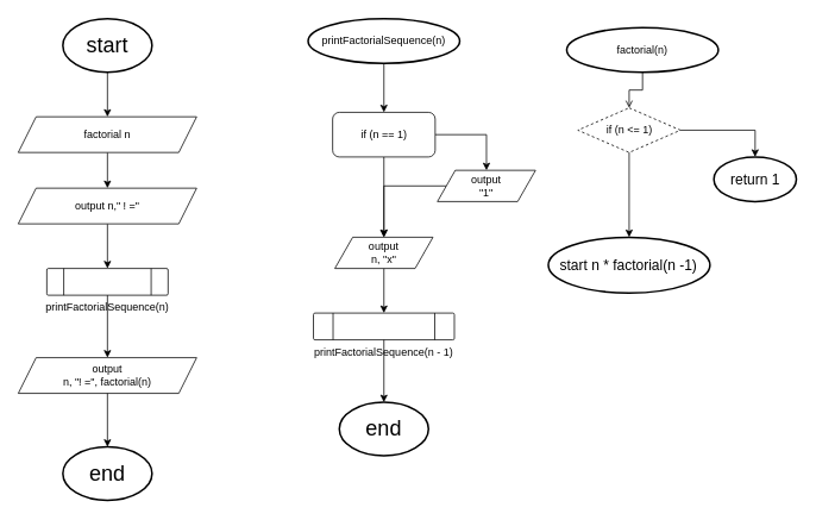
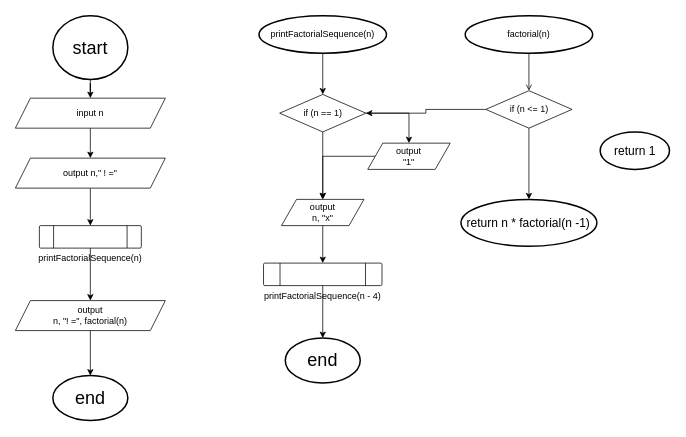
- <mxCell id="3" value="&lt;font style=&quot;font-size: 24px;&quot;&gt;start&lt;/font&gt;" style="strokeWidth=2;html=1;shape=mxgraph.flowchart.start_1;whiteSpace=wrap;" vertex="1" parent="1"><mxGeometry x="70" y="20" width="100" height="60" as="geometry" /></mxCell>
+ <mxCell id="3" value="&lt;font style=&quot;font-size: 24px;&quot;&gt;start&lt;/font&gt;" style="strokeWidth=2;html=1;shape=mxgraph.flowchart.start_1;whiteSpace=wrap;" vertex="1" parent="1"><mxGeometry x="70" y="20" width="100" height="85" as="geometry" /></mxCell>
- <mxCell id="26" value="&lt;span style=&quot;text-align: left;&quot;&gt;factorial(n)&lt;/span&gt;" style="strokeWidth=2;html=1;shape=mxgraph.flowchart.start_1;whiteSpace=wrap;" vertex="1" parent="1"><mxGeometry x="635" y="30" width="170" height="50" as="geometry" /></mxCell>
+ <mxCell id="26" value="&lt;span style=&quot;text-align: left;&quot;&gt;factorial(n)&lt;/span&gt;" style="strokeWidth=2;html=1;shape=mxgraph.flowchart.start_1;whiteSpace=wrap;" vertex="1" parent="1"><mxGeometry x="620" y="20" width="170" height="50" as="geometry" /></mxCell>
- <mxCell id="27" value="if (n &amp;lt;= 1)" style="rhombus;whiteSpace=wrap;html=1;dashed=1;" vertex="1" parent="1"><mxGeometry x="647.5" y="120" width="115" height="50" as="geometry" /></mxCell>
+ <mxCell id="27" value="if (n &amp;lt;= 1)" style="rhombus;whiteSpace=wrap;html=1;" vertex="1" parent="1"><mxGeometry x="647.5" y="120" width="115" height="50" as="geometry" /></mxCell>
- <mxCell id="29" style="edgeStyle=orthogonalEdgeStyle;rounded=0;orthogonalLoop=1;jettySize=auto;html=1;entryX=0.5;entryY=0;entryDx=0;entryDy=0;entryPerimeter=0;" edge="1" parent="1" source="27" target="28"><mxGeometry relative="1" as="geometry" /></mxCell>
+ <mxCell id="29" style="edgeStyle=orthogonalEdgeStyle;rounded=0;orthogonalLoop=1;jettySize=auto;html=1;" edge="1" parent="1" source="27" target="17"><mxGeometry relative="1" as="geometry" /></mxCell>
- <mxCell id="8" value="factorial n" style="shape=parallelogram;perimeter=parallelogramPerimeter;whiteSpace=wrap;html=1;fixedSize=1;" vertex="1" parent="1"><mxGeometry x="20" y="130" width="200" height="40" as="geometry" /></mxCell>
+ <mxCell id="8" value="input n" style="shape=parallelogram;perimeter=parallelogramPerimeter;whiteSpace=wrap;html=1;fixedSize=1;" vertex="1" parent="1"><mxGeometry x="20" y="130" width="200" height="40" as="geometry" /></mxCell>
- <mxCell id="17" value="if (n == 1)" style="whiteSpace=wrap;html=1;rounded=1;" vertex="1" parent="1"><mxGeometry x="372.5" y="125" width="115" height="50" as="geometry" /></mxCell>
+ <mxCell id="17" value="if (n == 1)" style="rhombus;whiteSpace=wrap;html=1;" vertex="1" parent="1"><mxGeometry x="372.5" y="125" width="115" height="50" as="geometry" /></mxCell>
- <mxCell id="30" value="&lt;font style=&quot;font-size: 16px;&quot;&gt;start n * factorial(n -1)&lt;/font&gt;" style="strokeWidth=2;html=1;shape=mxgraph.flowchart.start_1;whiteSpace=wrap;" vertex="1" parent="1"><mxGeometry x="614.38" y="265" width="181.25" height="62.5" as="geometry" /></mxCell>
+ <mxCell id="30" value="&lt;font style=&quot;font-size: 16px;&quot;&gt;return n * factorial(n -1)&lt;/font&gt;" style="strokeWidth=2;html=1;shape=mxgraph.flowchart.start_1;whiteSpace=wrap;" vertex="1" parent="1"><mxGeometry x="614.38" y="265" width="181.25" height="62.5" as="geometry" /></mxCell>
- <mxCell id="22" value="&lt;span style=&quot;text-align: left;&quot;&gt;printFactorialSequence(n - 1)&lt;/span&gt;" style="verticalLabelPosition=bottom;verticalAlign=top;html=1;shape=process;whiteSpace=wrap;rounded=1;size=0.14;arcSize=6;" vertex="1" parent="1"><mxGeometry x="351" y="350" width="158" height="30" as="geometry" /></mxCell>
+ <mxCell id="22" value="&lt;span style=&quot;text-align: left;&quot;&gt;printFactorialSequence(n - 4)&lt;/span&gt;" style="verticalLabelPosition=bottom;verticalAlign=top;html=1;shape=process;whiteSpace=wrap;rounded=1;size=0.14;arcSize=6;" vertex="1" parent="1"><mxGeometry x="351" y="350" width="158" height="30" as="geometry" /></mxCell>
